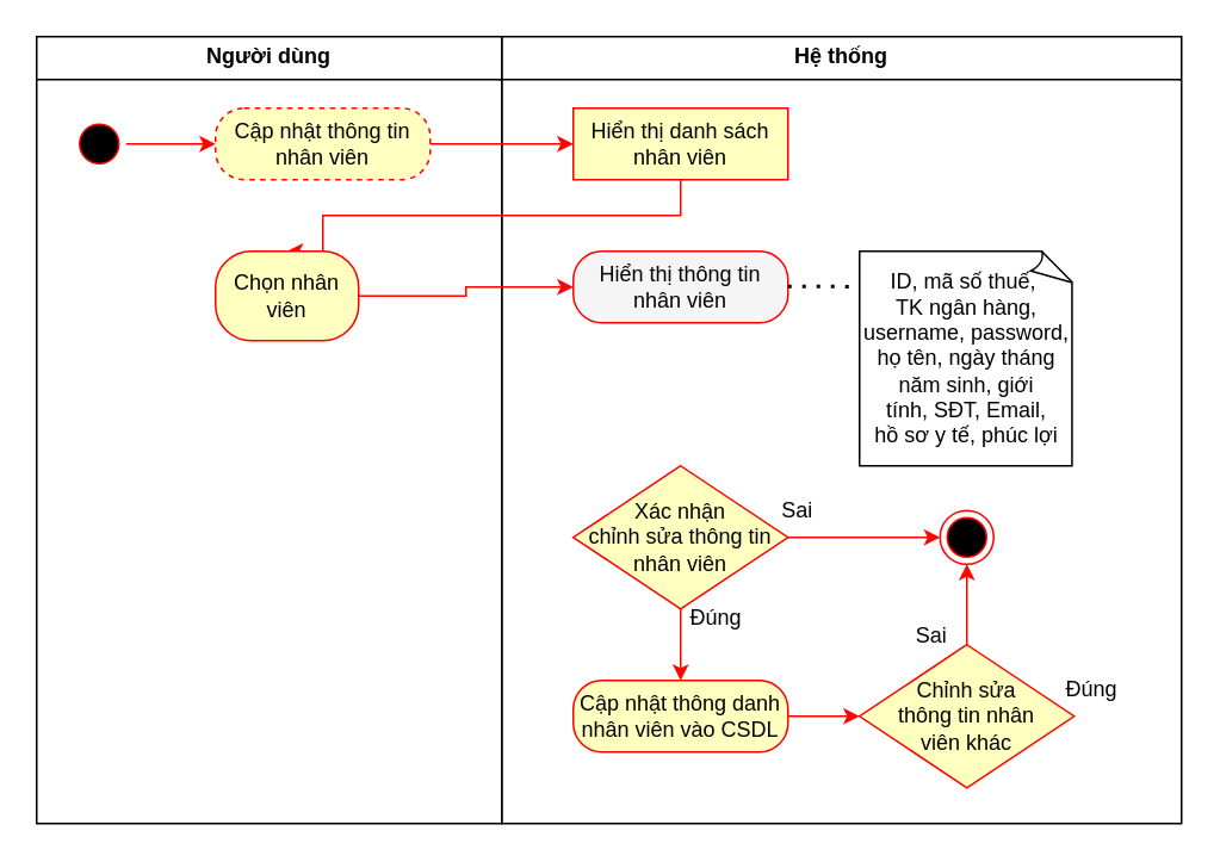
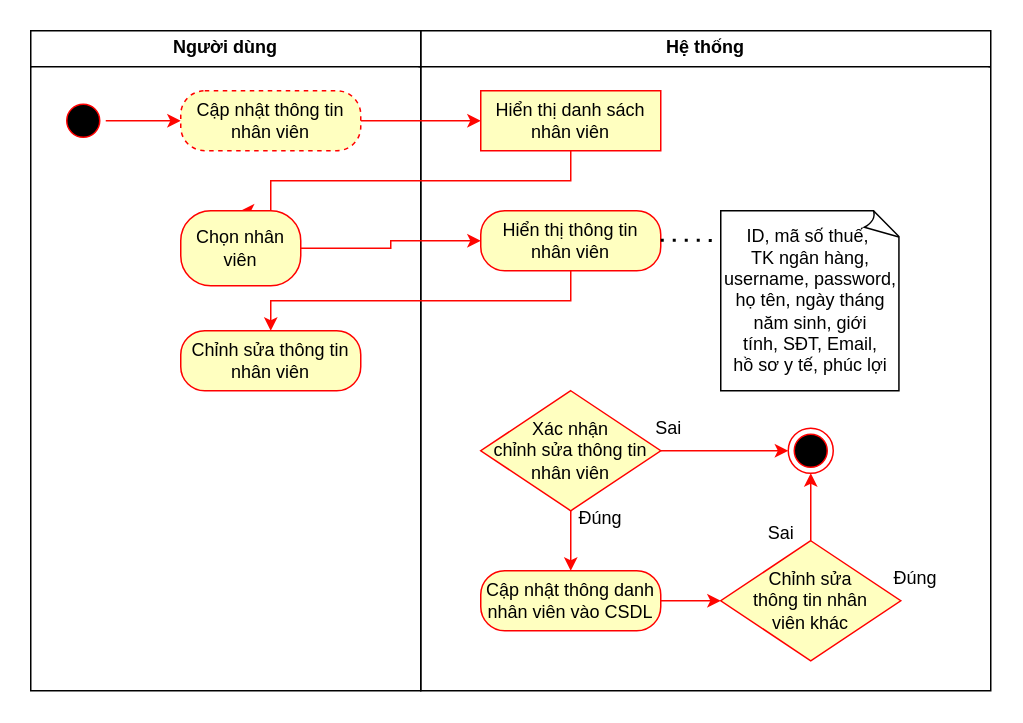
- <mxCell id="15" value="Hiển thị thông tin nhân viên" style="rounded=1;whiteSpace=wrap;html=1;arcSize=40;fontColor=#000000;fillColor=#f5f5f5;strokeColor=#ff0000;" parent="1" vertex="1"><mxGeometry x="320" y="140" width="120" height="40" as="geometry" /></mxCell>
+ <mxCell id="15" value="Hiển thị thông tin nhân viên" style="rounded=1;whiteSpace=wrap;html=1;arcSize=40;fontColor=#000000;fillColor=#ffffc0;strokeColor=#ff0000;" parent="1" vertex="1"><mxGeometry x="320" y="140" width="120" height="40" as="geometry" /></mxCell>
+ <mxCell id="14" style="edgeStyle=orthogonalEdgeStyle;rounded=0;orthogonalLoop=1;jettySize=auto;html=1;entryX=0.5;entryY=0;entryDx=0;entryDy=0;strokeColor=#FF0500;" parent="1" source="15" target="13" edge="1"><mxGeometry relative="1" as="geometry"><mxPoint x="230" y="210" as="targetPoint" /><Array as="points"><mxPoint x="380" y="200" /><mxPoint x="180" y="200" /></Array></mxGeometry></mxCell>
+ <mxCell id="13" value="Chỉnh sửa thông tin nhân viên" style="rounded=1;whiteSpace=wrap;html=1;arcSize=40;fontColor=#000000;fillColor=#ffffc0;strokeColor=#ff0000;" parent="1" vertex="1"><mxGeometry x="120" y="220" width="120" height="40" as="geometry" /></mxCell>
